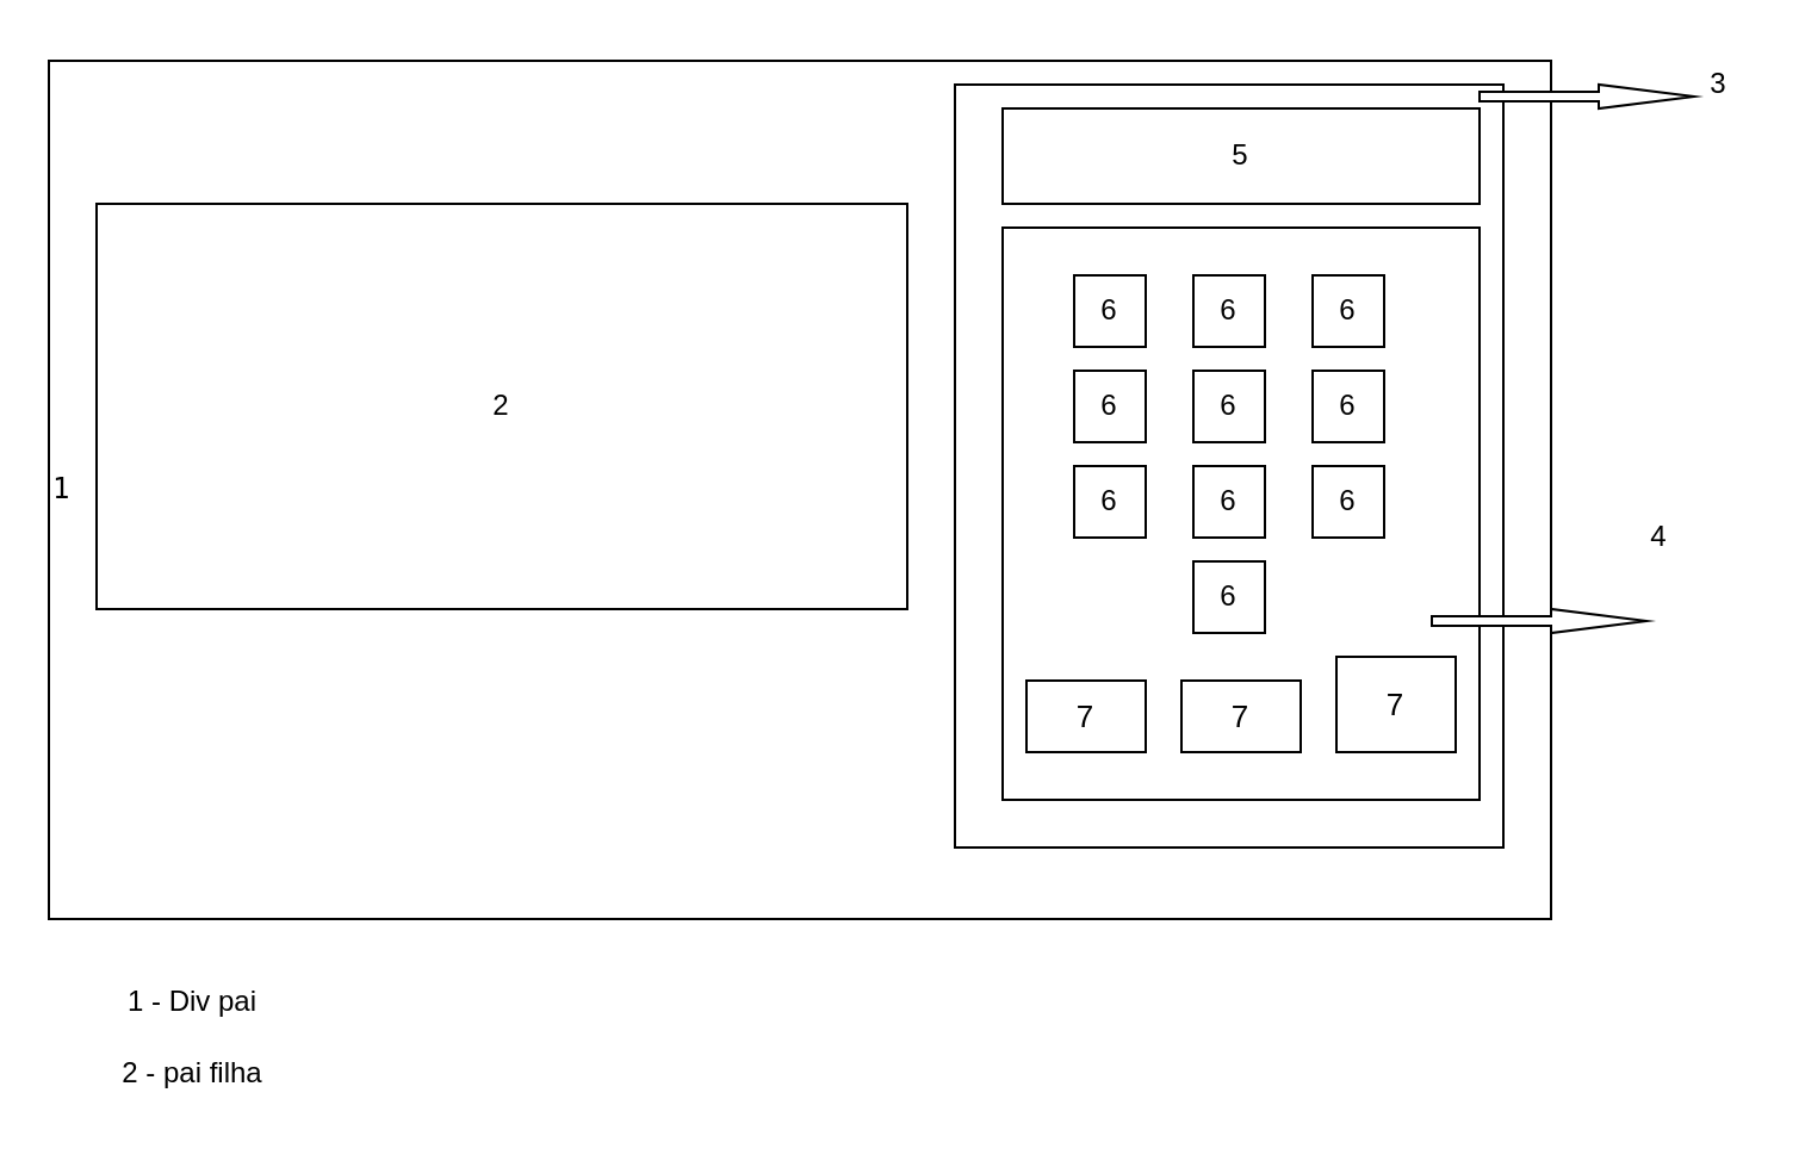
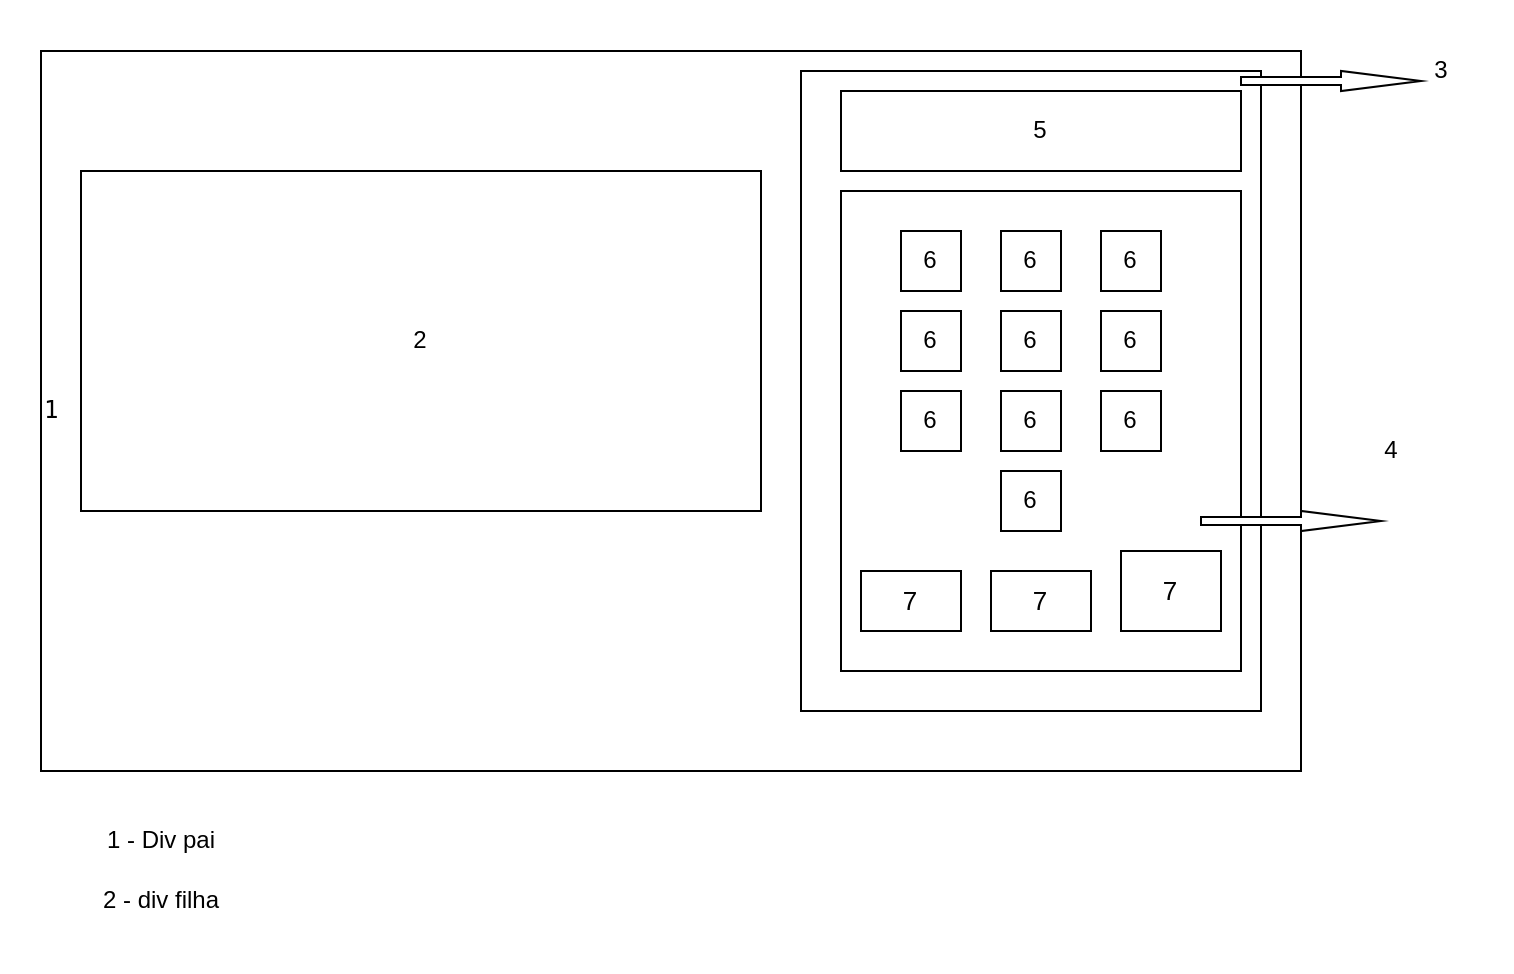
- <mxCell id="21" value="2 - pai filha&lt;br&gt;" style="text;html=1;align=center;verticalAlign=middle;resizable=0;points=[];autosize=1;strokeColor=none;fillColor=none;" vertex="1" parent="1"><mxGeometry x="40" y="435" width="80" height="30" as="geometry" /></mxCell>
+ <mxCell id="21" value="2 - div filha&lt;br&gt;" style="text;html=1;align=center;verticalAlign=middle;resizable=0;points=[];autosize=1;strokeColor=none;fillColor=none;" vertex="1" parent="1"><mxGeometry x="40" y="435" width="80" height="30" as="geometry" /></mxCell>
